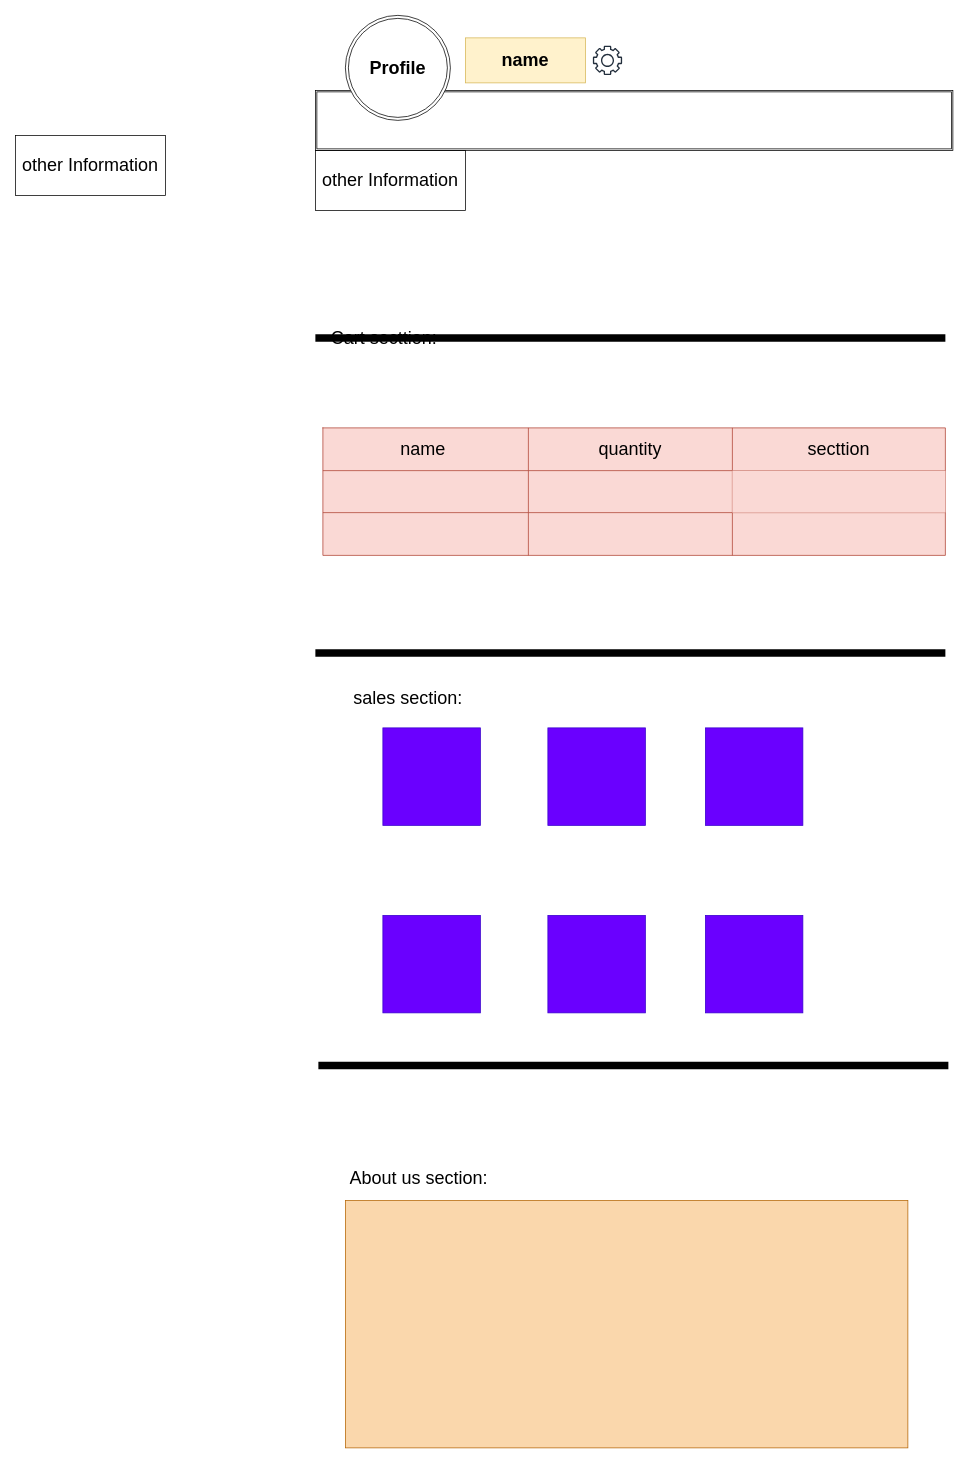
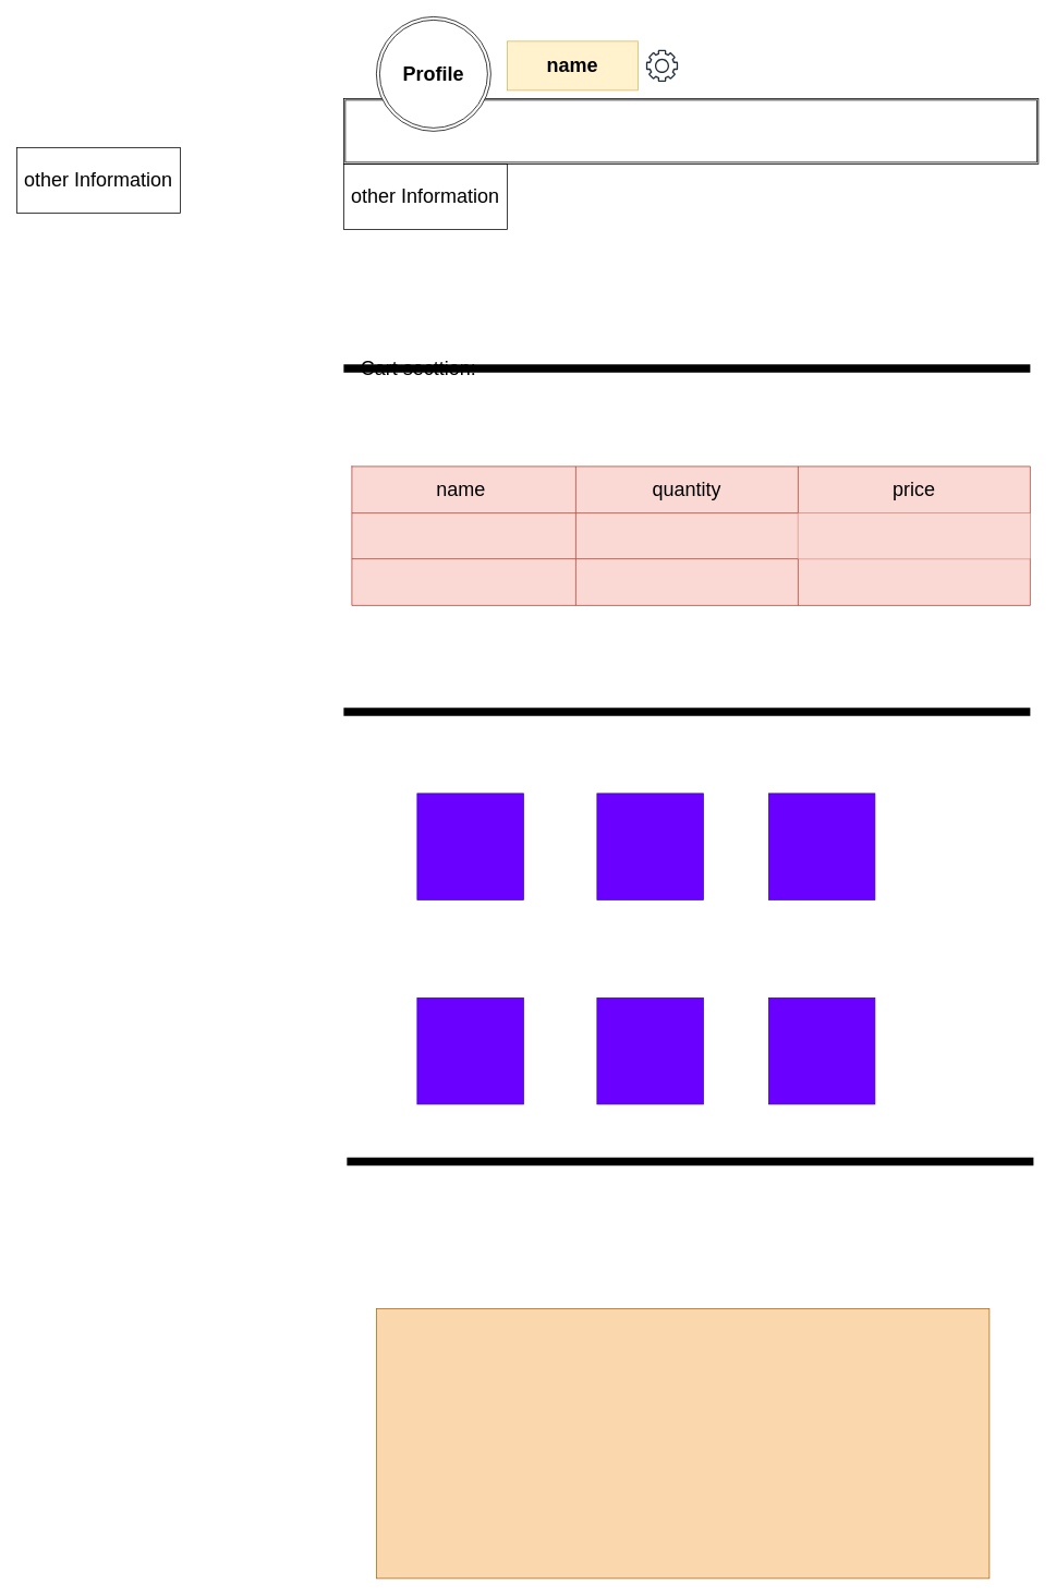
- <mxCell id="10" value="secttion" style="shape=partialRectangle;html=1;whiteSpace=wrap;connectable=0;fillColor=none;top=0;left=0;bottom=0;right=0;overflow=hidden;fontFamily=Helvetica;fontSize=24;fontColor=default;" parent="7" vertex="1"><mxGeometry x="546" width="284" height="57" as="geometry"><mxRectangle width="284" height="57" as="alternateBounds" /></mxGeometry></mxCell>
+ <mxCell id="10" value="price" style="shape=partialRectangle;html=1;whiteSpace=wrap;connectable=0;fillColor=none;top=0;left=0;bottom=0;right=0;overflow=hidden;fontFamily=Helvetica;fontSize=24;fontColor=default;" parent="7" vertex="1"><mxGeometry x="546" width="284" height="57" as="geometry"><mxRectangle width="284" height="57" as="alternateBounds" /></mxGeometry></mxCell>
- <mxCell id="26" value="sales section:" style="text;strokeColor=none;fillColor=none;align=left;verticalAlign=top;spacingLeft=4;spacingRight=4;overflow=hidden;rotatable=0;points=[[0,0.5],[1,0.5]];portConstraint=eastwest;whiteSpace=wrap;html=1;fontFamily=Helvetica;fontSize=24;fontColor=default;" parent="1" vertex="1"><mxGeometry x="465" y="910" width="170" height="50" as="geometry" /></mxCell>
- <mxCell id="32" value="About us section:" style="text;strokeColor=none;fillColor=none;align=left;verticalAlign=top;spacingLeft=4;spacingRight=4;overflow=hidden;rotatable=0;points=[[0,0.5],[1,0.5]];portConstraint=eastwest;whiteSpace=wrap;html=1;fontFamily=Helvetica;fontSize=24;fontColor=default;" parent="1" vertex="1"><mxGeometry x="460" y="1550" width="200" height="50" as="geometry" /></mxCell>
